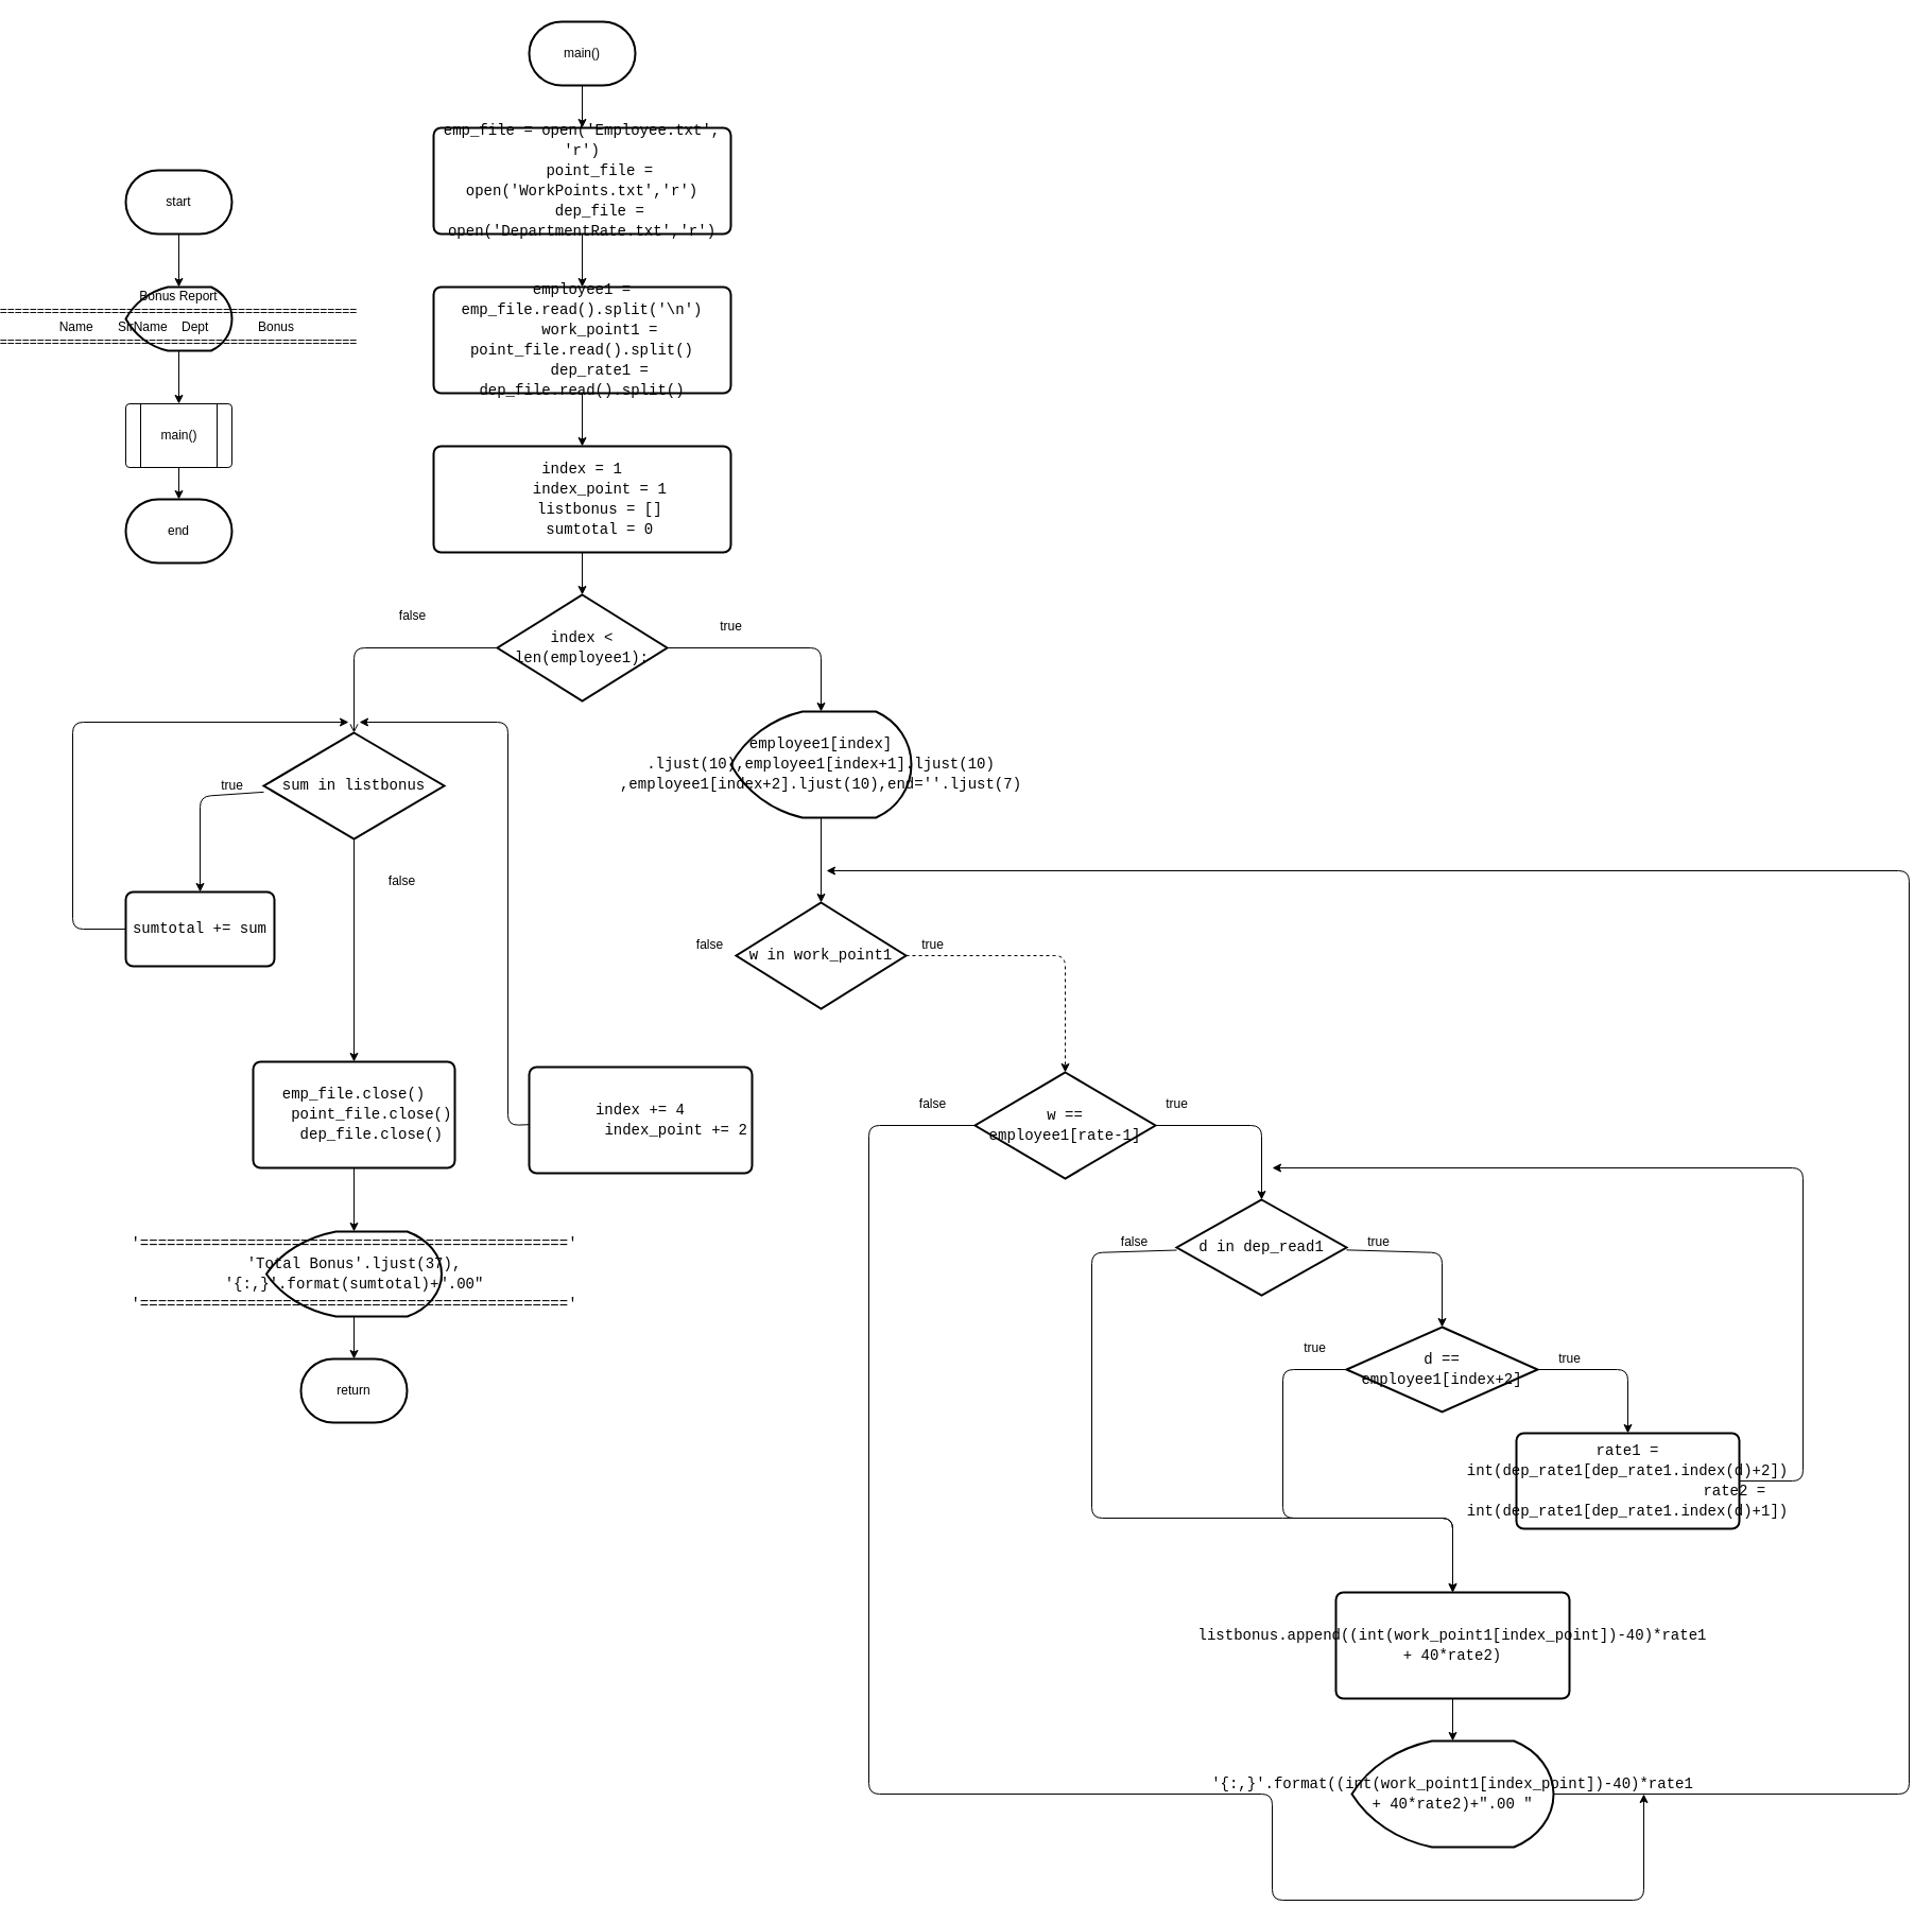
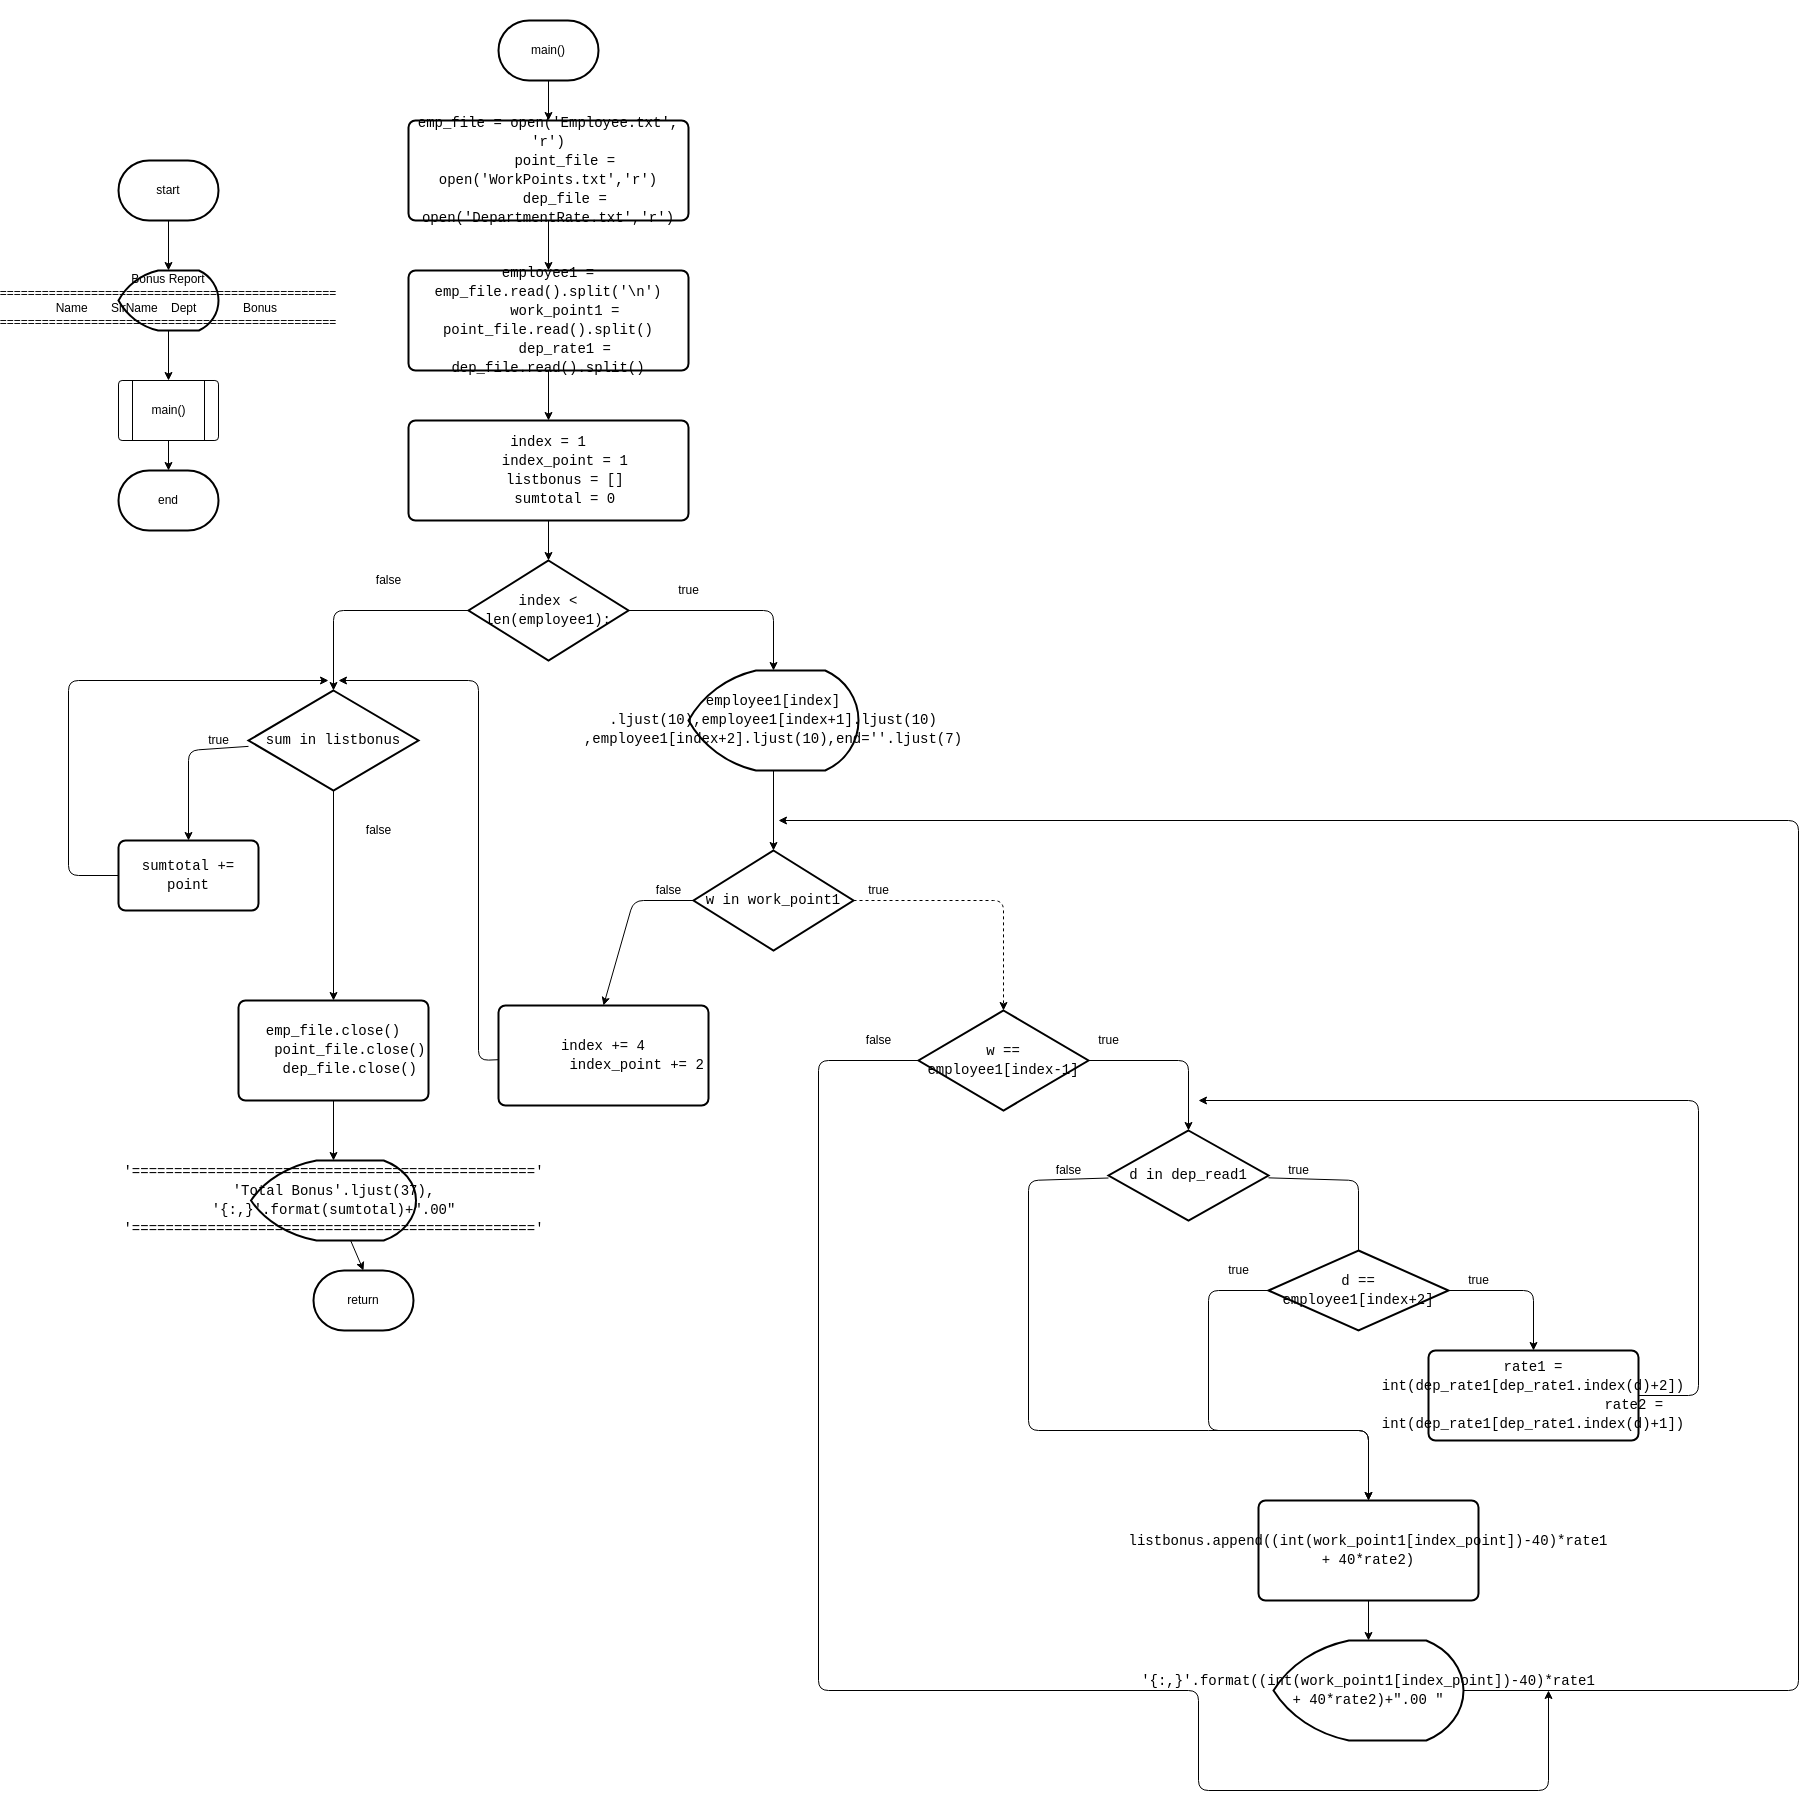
- <mxCell id="19" style="edgeStyle=none;html=1;entryX=0.5;entryY=0;entryDx=0;entryDy=0;entryPerimeter=0;fontColor=default;labelBackgroundColor=none;endArrow=open;" edge="1" parent="1" source="21" target="24"><mxGeometry relative="1" as="geometry"><Array as="points"><mxPoint x="285" y="610" /></Array></mxGeometry></mxCell>
+ <mxCell id="19" style="edgeStyle=none;html=1;entryX=0.5;entryY=0;entryDx=0;entryDy=0;entryPerimeter=0;fontColor=default;labelBackgroundColor=none;" edge="1" parent="1" source="21" target="24"><mxGeometry relative="1" as="geometry"><Array as="points"><mxPoint x="285" y="610" /></Array></mxGeometry></mxCell>
- <mxCell id="58" value="&lt;div style=&quot;font-family: consolas, &amp;quot;courier new&amp;quot;, monospace; font-size: 14px; line-height: 19px;&quot;&gt;sumtotal += &lt;span style=&quot;&quot;&gt;sum&lt;/span&gt;&lt;/div&gt;" style="rounded=1;whiteSpace=wrap;html=1;absoluteArcSize=1;arcSize=14;strokeWidth=2;labelBackgroundColor=none;fontColor=default;" vertex="1" parent="1"><mxGeometry x="70" y="840" width="140" height="70" as="geometry" /></mxCell>
+ <mxCell id="58" value="&lt;div style=&quot;font-family: consolas, &amp;quot;courier new&amp;quot;, monospace; font-size: 14px; line-height: 19px;&quot;&gt;sumtotal += &lt;span style=&quot;&quot;&gt;point&lt;/span&gt;&lt;/div&gt;" style="rounded=1;whiteSpace=wrap;html=1;absoluteArcSize=1;arcSize=14;strokeWidth=2;labelBackgroundColor=none;fontColor=default;" vertex="1" parent="1"><mxGeometry x="70" y="840" width="140" height="70" as="geometry" /></mxCell>
+ <mxCell id="29" style="edgeStyle=none;html=1;entryX=0.5;entryY=0;entryDx=0;entryDy=0;labelBackgroundColor=none;fontColor=default;" edge="1" parent="1" source="30" target="54"><mxGeometry relative="1" as="geometry"><Array as="points"><mxPoint x="585" y="900" /></Array></mxGeometry></mxCell>
- <mxCell id="33" value="&lt;div style=&quot;font-family: consolas, &amp;quot;courier new&amp;quot;, monospace; font-size: 14px; line-height: 19px;&quot;&gt;w == employee1[rate-&lt;span style=&quot;&quot;&gt;1&lt;/span&gt;]&lt;/div&gt;" style="strokeWidth=2;html=1;shape=mxgraph.flowchart.decision;whiteSpace=wrap;labelBackgroundColor=none;fontColor=default;" vertex="1" parent="1"><mxGeometry x="870" y="1010" width="170" height="100" as="geometry" /></mxCell>
+ <mxCell id="33" value="&lt;div style=&quot;font-family: consolas, &amp;quot;courier new&amp;quot;, monospace; font-size: 14px; line-height: 19px;&quot;&gt;w == employee1[index-&lt;span style=&quot;&quot;&gt;1&lt;/span&gt;]&lt;/div&gt;" style="strokeWidth=2;html=1;shape=mxgraph.flowchart.decision;whiteSpace=wrap;labelBackgroundColor=none;fontColor=default;" vertex="1" parent="1"><mxGeometry x="870" y="1010" width="170" height="100" as="geometry" /></mxCell>
- <mxCell id="37" style="edgeStyle=none;html=1;entryX=0.5;entryY=0;entryDx=0;entryDy=0;entryPerimeter=0;labelBackgroundColor=none;fontColor=default;" edge="1" parent="1" source="39" target="42"><mxGeometry relative="1" as="geometry"><Array as="points"><mxPoint x="1310" y="1180" /></Array></mxGeometry></mxCell>
+ <mxCell id="37" style="edgeStyle=none;html=1;entryX=0.5;entryY=0;entryDx=0;entryDy=0;entryPerimeter=0;labelBackgroundColor=none;fontColor=default;endArrow=none;" edge="1" parent="1" source="39" target="42"><mxGeometry relative="1" as="geometry"><Array as="points"><mxPoint x="1310" y="1180" /></Array></mxGeometry></mxCell>
- <mxCell id="16" value="&lt;span&gt;return&lt;/span&gt;" style="strokeWidth=2;html=1;shape=mxgraph.flowchart.terminator;whiteSpace=wrap;fontColor=default;labelBackgroundColor=none;" vertex="1" parent="1"><mxGeometry x="235" y="1280" width="100" height="60" as="geometry" /></mxCell>
+ <mxCell id="16" value="&lt;span&gt;return&lt;/span&gt;" style="strokeWidth=2;html=1;shape=mxgraph.flowchart.terminator;whiteSpace=wrap;fontColor=default;labelBackgroundColor=none;" vertex="1" parent="1"><mxGeometry x="265" y="1270" width="100" height="60" as="geometry" /></mxCell>
